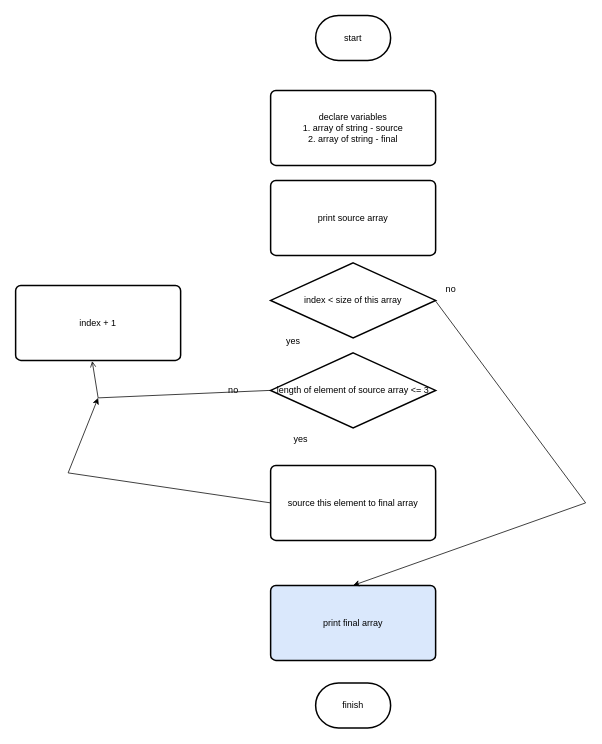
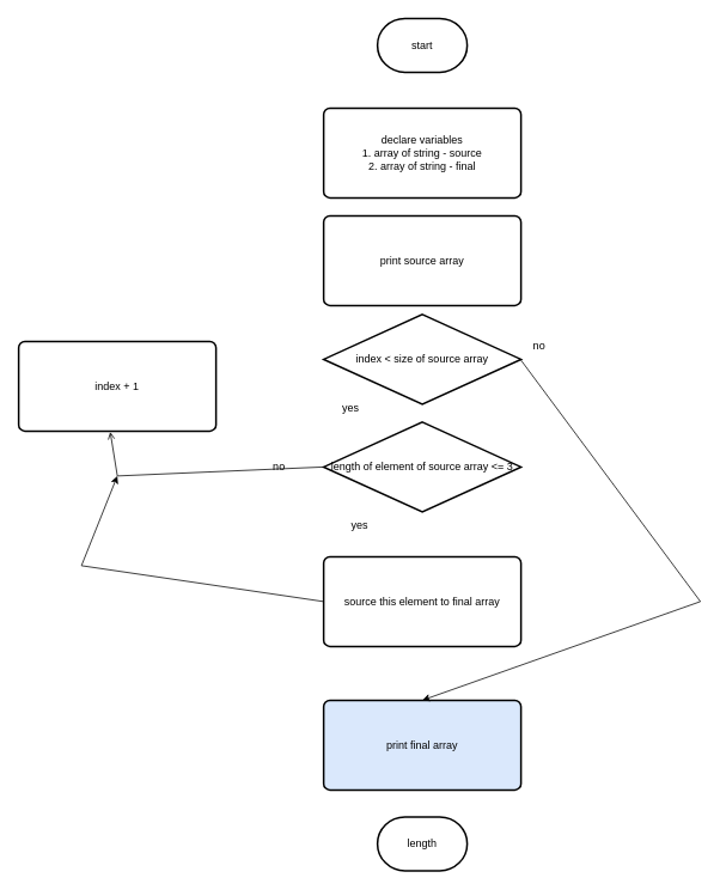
- <mxCell id="5" value="index &amp;lt; size of this array" style="strokeWidth=2;html=1;shape=mxgraph.flowchart.decision;whiteSpace=wrap;" vertex="1" parent="1"><mxGeometry x="360" y="350" width="220" height="100" as="geometry" /></mxCell>
+ <mxCell id="5" value="index &amp;lt; size of source array" style="strokeWidth=2;html=1;shape=mxgraph.flowchart.decision;whiteSpace=wrap;" vertex="1" parent="1"><mxGeometry x="360" y="350" width="220" height="100" as="geometry" /></mxCell>
- <mxCell id="3" value="finish" style="strokeWidth=2;html=1;shape=mxgraph.flowchart.terminator;whiteSpace=wrap;" vertex="1" parent="1"><mxGeometry x="420" y="910" width="100" height="60" as="geometry" /></mxCell>
+ <mxCell id="3" value="length" style="strokeWidth=2;html=1;shape=mxgraph.flowchart.terminator;whiteSpace=wrap;" vertex="1" parent="1"><mxGeometry x="420" y="910" width="100" height="60" as="geometry" /></mxCell>
